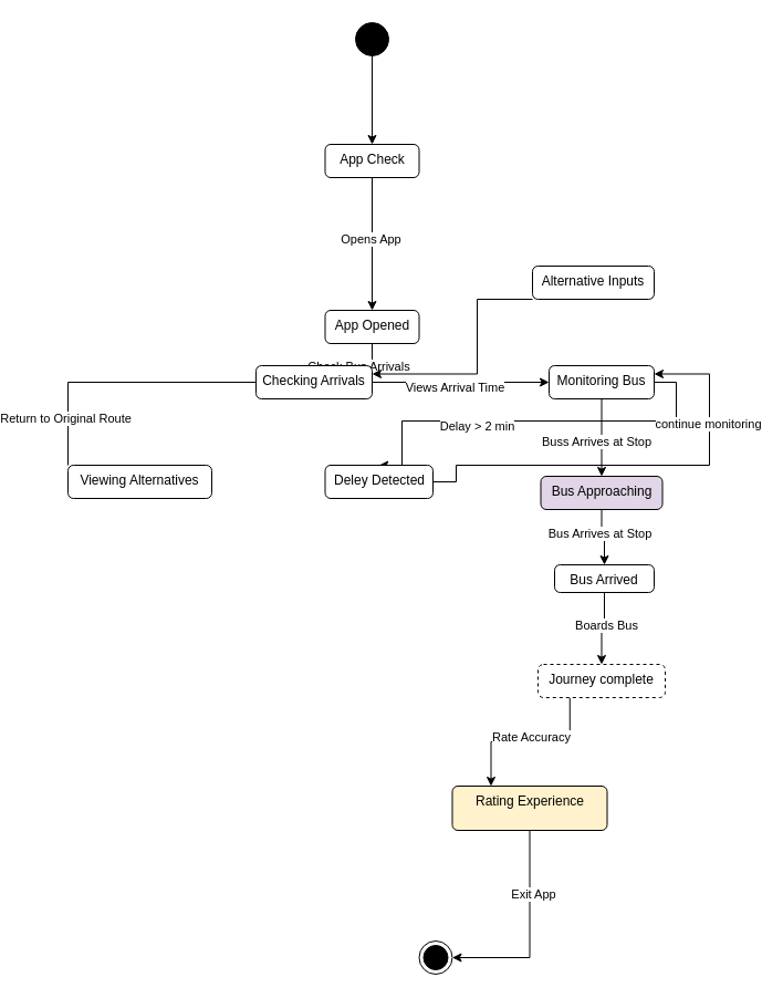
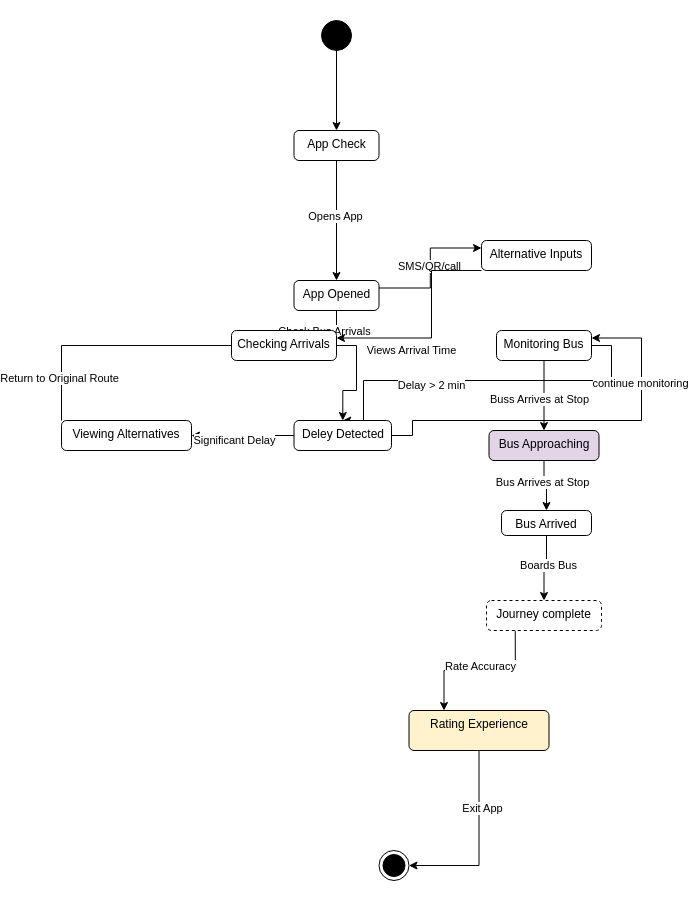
+ <mxCell id="7" style="edgeStyle=orthogonalEdgeStyle;rounded=0;orthogonalLoop=1;jettySize=auto;html=1;exitX=1;exitY=0.25;exitDx=0;exitDy=0;entryX=0;entryY=0.25;entryDx=0;entryDy=0;" edge="1" parent="1" source="11" target="16"><mxGeometry relative="1" as="geometry" /></mxCell>
+ <mxCell id="8" value="SMS/QR/call" style="edgeLabel;html=1;align=center;verticalAlign=middle;resizable=0;points=[];" vertex="1" connectable="0" parent="7"><mxGeometry x="0.021" y="1" relative="1" as="geometry"><mxPoint as="offset" /></mxGeometry></mxCell>
- <mxCell id="12" style="edgeStyle=orthogonalEdgeStyle;rounded=0;orthogonalLoop=1;jettySize=auto;html=1;exitX=1;exitY=0.5;exitDx=0;exitDy=0;entryX=0;entryY=0.5;entryDx=0;entryDy=0;" edge="1" parent="1" source="13" target="21"><mxGeometry relative="1" as="geometry" /></mxCell>
+ <mxCell id="12" style="edgeStyle=orthogonalEdgeStyle;rounded=0;orthogonalLoop=1;jettySize=auto;html=1;exitX=1;exitY=0.5;exitDx=0;exitDy=0;" edge="1" parent="1" source="13" target="32"><mxGeometry relative="1" as="geometry" /></mxCell>
+ <mxCell id="30" style="edgeStyle=orthogonalEdgeStyle;rounded=0;orthogonalLoop=1;jettySize=auto;html=1;exitX=0;exitY=0.5;exitDx=0;exitDy=0;entryX=1;entryY=0.5;entryDx=0;entryDy=0;" edge="1" parent="1" source="32" target="27"><mxGeometry relative="1" as="geometry" /></mxCell>
+ <mxCell id="31" value="Significant Delay" style="edgeLabel;html=1;align=center;verticalAlign=middle;resizable=0;points=[];" vertex="1" connectable="0" parent="30"><mxGeometry x="0.178" y="4" relative="1" as="geometry"><mxPoint as="offset" /></mxGeometry></mxCell>
